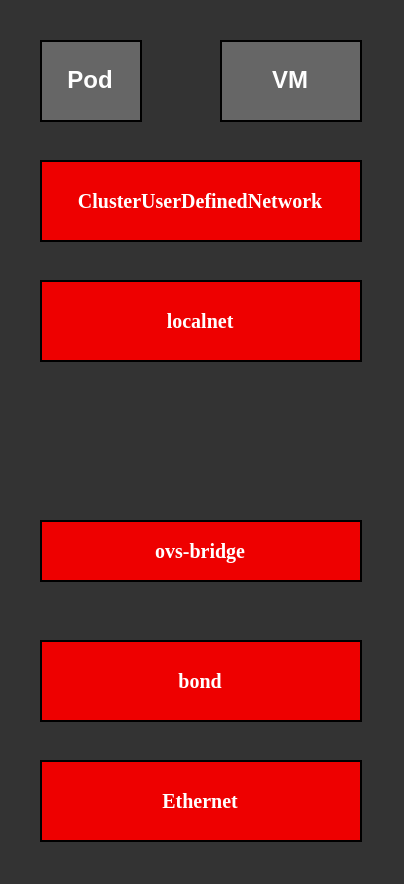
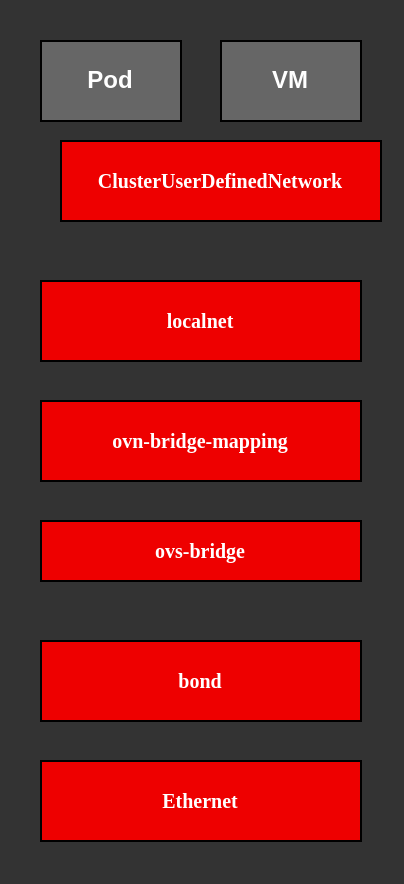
- <mxCell id="8" value="Pod" style="rounded=0;whiteSpace=wrap;html=1;fillColor=#666666;fontColor=#FFFFFF;fontStyle=1" vertex="1" parent="1"><mxGeometry x="20" y="20" width="50" height="40" as="geometry" /></mxCell>
+ <mxCell id="8" value="Pod" style="rounded=0;whiteSpace=wrap;html=1;fillColor=#666666;fontColor=#FFFFFF;fontStyle=1" vertex="1" parent="1"><mxGeometry x="20" y="20" width="70" height="40" as="geometry" /></mxCell>
- <mxCell id="7" value="ClusterUserDefinedNetwork" style="rounded=0;whiteSpace=wrap;html=1;fillColor=#EE0000;fontFamily=Red Hat Text;fontStyle=1;fontColor=#FFFFFF;fontSize=10;" vertex="1" parent="1"><mxGeometry x="20" y="80" width="160" height="40" as="geometry" /></mxCell>
+ <mxCell id="7" value="ClusterUserDefinedNetwork" style="rounded=0;whiteSpace=wrap;html=1;fillColor=#EE0000;fontFamily=Red Hat Text;fontStyle=1;fontColor=#FFFFFF;fontSize=10;" vertex="1" parent="1"><mxGeometry x="30" y="70" width="160" height="40" as="geometry" /></mxCell>
+ <mxCell id="5" value="ovn-bridge-mapping" style="rounded=0;whiteSpace=wrap;html=1;fillColor=#EE0000;fontFamily=Red Hat Text;fontStyle=1;fontColor=#FFFFFF;fontSize=10;" vertex="1" parent="1"><mxGeometry x="20" y="200" width="160" height="40" as="geometry" /></mxCell>
